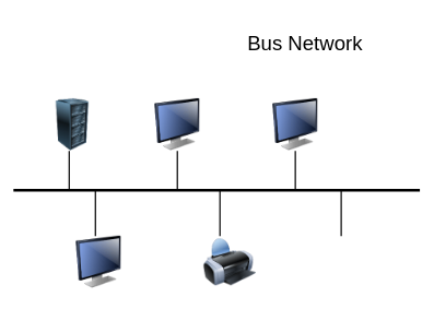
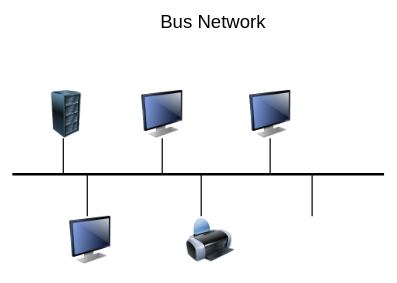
- <mxCell id="15" value="&lt;font style=&quot;font-size: 31px&quot;&gt;Bus Network&lt;/font&gt;" style="text;html=1;strokeColor=none;fillColor=none;align=center;verticalAlign=middle;whiteSpace=wrap;rounded=0;" vertex="1" parent="1"><mxGeometry x="330" y="50" width="270" height="30" as="geometry" /></mxCell>
+ <mxCell id="15" value="&lt;font style=&quot;font-size: 31px&quot;&gt;Bus Network&lt;/font&gt;" style="text;html=1;strokeColor=none;fillColor=none;align=center;verticalAlign=middle;whiteSpace=wrap;rounded=0;" vertex="1" parent="1"><mxGeometry x="220" y="20" width="270" height="30" as="geometry" /></mxCell>
